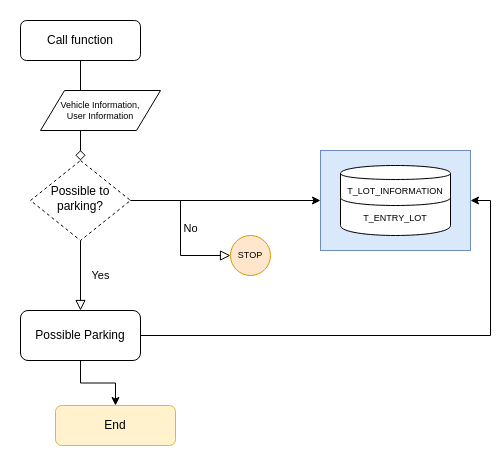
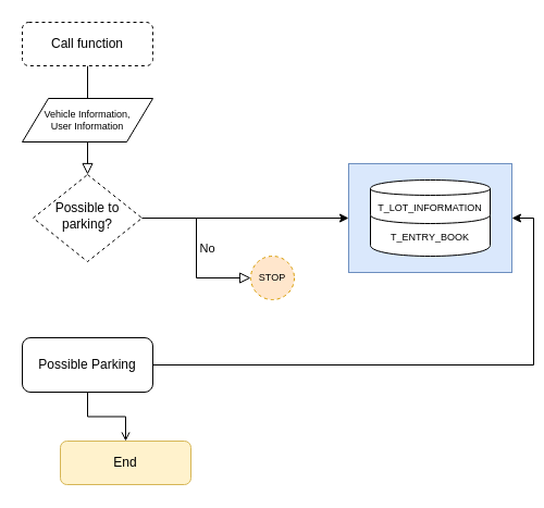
- <mxCell id="4" value="Call function" style="rounded=1;whiteSpace=wrap;html=1;fontSize=12;glass=0;strokeWidth=1;shadow=0;" parent="1" vertex="1"><mxGeometry x="20" y="20" width="120" height="40" as="geometry" /></mxCell>
+ <mxCell id="4" value="Call function" style="rounded=1;whiteSpace=wrap;html=1;fontSize=12;glass=0;strokeWidth=1;shadow=0;dashed=1;" parent="1" vertex="1"><mxGeometry x="20" y="20" width="120" height="40" as="geometry" /></mxCell>
- <mxCell id="12" value="Vehicle Information,&lt;br&gt;User Information" style="shape=parallelogram;perimeter=parallelogramPerimeter;whiteSpace=wrap;html=1;fontSize=9;" vertex="1" parent="1"><mxGeometry x="40" y="90" width="120" height="40" as="geometry" /></mxCell>
+ <mxCell id="12" value="Vehicle Information,&lt;br&gt;User Information" style="shape=parallelogram;perimeter=parallelogramPerimeter;whiteSpace=wrap;html=1;fontSize=9;" vertex="1" parent="1"><mxGeometry x="20" y="90" width="120" height="40" as="geometry" /></mxCell>
- <mxCell id="3" value="" style="rounded=0;html=1;jettySize=auto;orthogonalLoop=1;fontSize=11;endArrow=diamond;endFill=0;endSize=8;strokeWidth=1;shadow=0;labelBackgroundColor=none;edgeStyle=orthogonalEdgeStyle;" parent="1" source="4" target="8" edge="1"><mxGeometry relative="1" as="geometry" /></mxCell>
+ <mxCell id="3" value="" style="rounded=0;html=1;jettySize=auto;orthogonalLoop=1;fontSize=11;endArrow=block;endFill=0;endSize=8;strokeWidth=1;shadow=0;labelBackgroundColor=none;edgeStyle=orthogonalEdgeStyle;" parent="1" source="4" target="8" edge="1"><mxGeometry relative="1" as="geometry" /></mxCell>
- <mxCell id="10" value="T_ENTRY_LOT" style="shape=cylinder;whiteSpace=wrap;html=1;boundedLbl=1;backgroundOutline=1;fontSize=9;" vertex="1" parent="1"><mxGeometry x="340" y="185" width="110" height="50" as="geometry" /></mxCell>
+ <mxCell id="10" value="T_ENTRY_BOOK" style="shape=cylinder;whiteSpace=wrap;html=1;boundedLbl=1;backgroundOutline=1;fontSize=9;" vertex="1" parent="1"><mxGeometry x="340" y="185" width="110" height="50" as="geometry" /></mxCell>
- <mxCell id="13" value="STOP" style="ellipse;whiteSpace=wrap;html=1;aspect=fixed;fontSize=9;fillColor=#ffe6cc;strokeColor=#d79b00;" vertex="1" parent="1"><mxGeometry x="230" y="235" width="40" height="40" as="geometry" /></mxCell>
+ <mxCell id="13" value="STOP" style="ellipse;whiteSpace=wrap;html=1;aspect=fixed;fontSize=9;fillColor=#ffe6cc;strokeColor=#d79b00;dashed=1;" vertex="1" parent="1"><mxGeometry x="230" y="235" width="40" height="40" as="geometry" /></mxCell>
- <mxCell id="5" value="Yes" style="rounded=0;html=1;jettySize=auto;orthogonalLoop=1;fontSize=11;endArrow=block;endFill=0;endSize=8;strokeWidth=1;shadow=0;labelBackgroundColor=none;edgeStyle=orthogonalEdgeStyle;entryX=0.5;entryY=0;entryDx=0;entryDy=0;" parent="1" source="8" target="16" edge="1"><mxGeometry y="20" relative="1" as="geometry"><mxPoint as="offset" /><mxPoint x="80" y="280" as="targetPoint" /></mxGeometry></mxCell>
- <mxCell id="15" style="edgeStyle=orthogonalEdgeStyle;rounded=0;orthogonalLoop=1;jettySize=auto;html=1;exitX=0.5;exitY=1;exitDx=0;exitDy=0;entryX=0.5;entryY=0;entryDx=0;entryDy=0;fontSize=12;" edge="1" parent="1" source="16" target="9"><mxGeometry relative="1" as="geometry" /></mxCell>
+ <mxCell id="15" style="edgeStyle=orthogonalEdgeStyle;rounded=0;orthogonalLoop=1;jettySize=auto;html=1;exitX=0.5;exitY=1;exitDx=0;exitDy=0;entryX=0.5;entryY=0;entryDx=0;entryDy=0;fontSize=12;endArrow=open;" edge="1" parent="1" source="16" target="9"><mxGeometry relative="1" as="geometry" /></mxCell>
